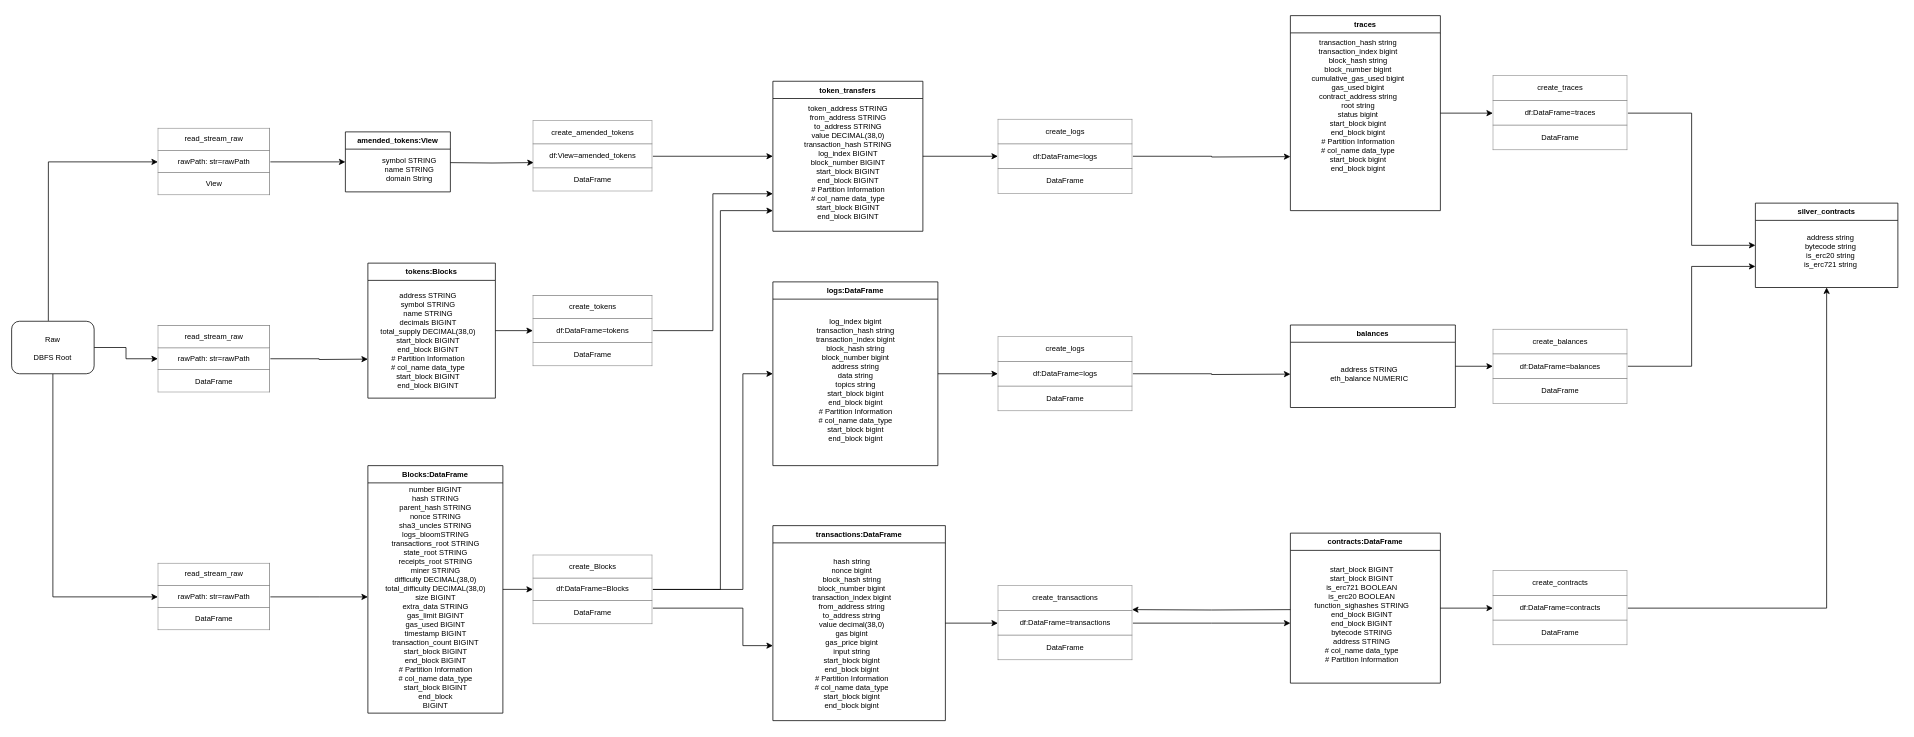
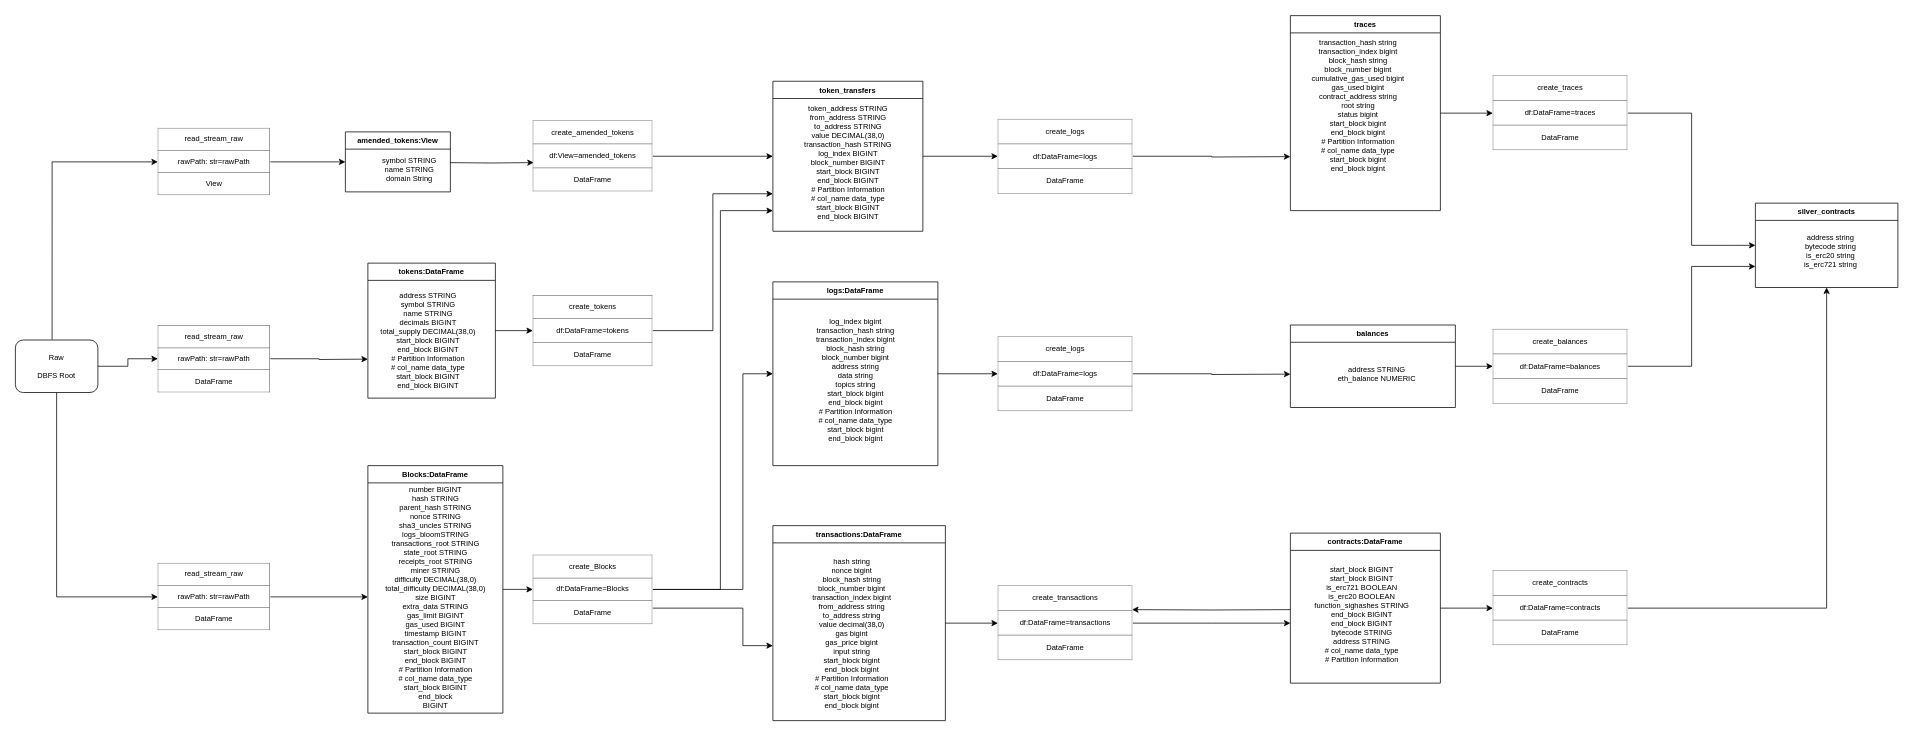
- <mxCell id="24" value="tokens:Blocks" style="swimlane;shadow=0;fontSize=10;" vertex="1" parent="1"><mxGeometry x="490" y="350" width="170" height="180" as="geometry" /></mxCell>
+ <mxCell id="24" value="tokens:DataFrame" style="swimlane;shadow=0;fontSize=10;" vertex="1" parent="1"><mxGeometry x="490" y="350" width="170" height="180" as="geometry" /></mxCell>
- <mxCell id="5" value="Raw&lt;br style=&quot;font-size: 10px;&quot;&gt;&lt;br style=&quot;font-size: 10px;&quot;&gt;DBFS Root" style="rounded=1;whiteSpace=wrap;html=1;verticalAlign=middle;fontSize=10;shadow=0;" vertex="1" parent="1"><mxGeometry x="15" y="427.5" width="110" height="70" as="geometry" /></mxCell>
+ <mxCell id="5" value="Raw&lt;br style=&quot;font-size: 10px;&quot;&gt;&lt;br style=&quot;font-size: 10px;&quot;&gt;DBFS Root" style="rounded=1;whiteSpace=wrap;html=1;verticalAlign=middle;fontSize=10;shadow=0;" vertex="1" parent="1"><mxGeometry y="452.5" width="110" height="70" as="geometry" x="20" /></mxCell>
- <mxCell id="51" value="address STRING&lt;br&gt;eth_balance NUMERIC" style="text;html=1;align=center;verticalAlign=middle;resizable=0;points=[];autosize=1;strokeColor=none;fillColor=none;fontSize=10;" vertex="1" parent="50"><mxGeometry x="45" y="50" width="120" height="30" as="geometry" /></mxCell>
+ <mxCell id="51" value="address STRING&lt;br&gt;eth_balance NUMERIC" style="text;html=1;align=center;verticalAlign=middle;resizable=0;points=[];autosize=1;strokeColor=none;fillColor=none;fontSize=10;" vertex="1" parent="50"><mxGeometry x="55" y="50" width="120" height="30" as="geometry" /></mxCell>
